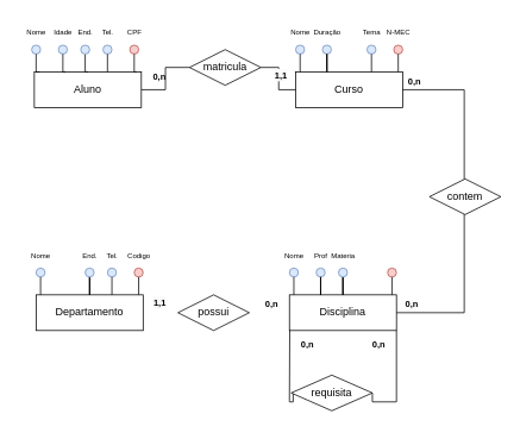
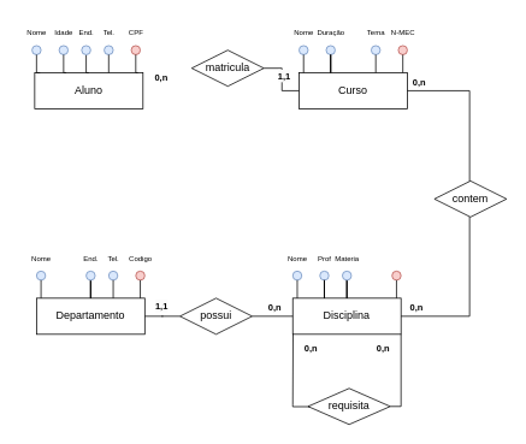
- <mxCell id="2" style="edgeStyle=orthogonalEdgeStyle;rounded=0;orthogonalLoop=1;jettySize=auto;html=1;entryX=0;entryY=0.5;entryDx=0;entryDy=0;endArrow=none;endFill=0;" edge="1" parent="1" source="3" target="61"><mxGeometry relative="1" as="geometry"><mxPoint x="200" y="100" as="targetPoint" /></mxGeometry></mxCell>
+ <mxCell id="59" style="edgeStyle=orthogonalEdgeStyle;rounded=0;orthogonalLoop=1;jettySize=auto;html=1;entryX=1;entryY=0.5;entryDx=0;entryDy=0;endArrow=none;endFill=0;" parent="1" source="58" target="19" edge="1"><mxGeometry relative="1" as="geometry" /></mxCell>
+ <mxCell id="57" style="edgeStyle=orthogonalEdgeStyle;rounded=0;orthogonalLoop=1;jettySize=auto;html=1;entryX=0;entryY=0.5;entryDx=0;entryDy=0;endArrow=none;endFill=0;" parent="1" source="58" target="45" edge="1"><mxGeometry relative="1" as="geometry" /></mxCell>
- <mxCell id="73" value="requisita" style="rhombus;whiteSpace=wrap;html=1;" vertex="1" parent="1"><mxGeometry x="326" y="420" width="91" height="40" as="geometry" /></mxCell>
+ <mxCell id="73" value="requisita" style="rhombus;whiteSpace=wrap;html=1;" vertex="1" parent="1"><mxGeometry x="341" y="430" width="91" height="40" as="geometry" /></mxCell>
